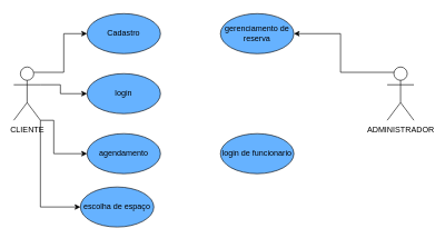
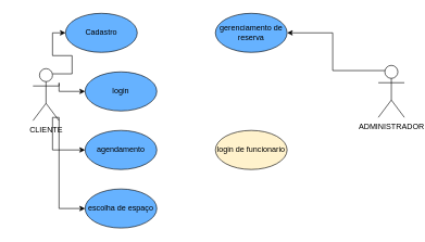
- <mxCell id="7" value="&lt;div&gt;Cadastro&lt;/div&gt;" style="ellipse;whiteSpace=wrap;html=1;labelBackgroundColor=none;fillColor=#66B2FF;" vertex="1" parent="1"><mxGeometry x="130" y="20" width="110" height="60" as="geometry" /></mxCell>
+ <mxCell id="7" value="&lt;div&gt;Cadastro&lt;/div&gt;" style="ellipse;whiteSpace=wrap;html=1;labelBackgroundColor=none;fillColor=#66B2FF;" vertex="1" parent="1"><mxGeometry x="100" y="20" width="110" height="60" as="geometry" /></mxCell>
- <mxCell id="6" value="&lt;div&gt;CLIENTE&lt;/div&gt;" style="shape=umlActor;verticalLabelPosition=bottom;verticalAlign=top;html=1;outlineConnect=0;" vertex="1" parent="1"><mxGeometry x="20" y="100" width="40" height="80" as="geometry" /></mxCell>
+ <mxCell id="6" value="&lt;div&gt;CLIENTE&lt;/div&gt;" style="shape=umlActor;verticalLabelPosition=bottom;verticalAlign=top;html=1;outlineConnect=0;" vertex="1" parent="1"><mxGeometry x="50" y="105" width="40" height="80" as="geometry" /></mxCell>
- <mxCell id="13" value="login de funcionario" style="ellipse;whiteSpace=wrap;html=1;labelBackgroundColor=none;fillColor=#66B2FF;" vertex="1" parent="1"><mxGeometry x="330" y="200" width="110" height="60" as="geometry" /></mxCell>
+ <mxCell id="13" value="login de funcionario" style="ellipse;whiteSpace=wrap;html=1;labelBackgroundColor=none;fillColor=#fff2cc;" vertex="1" parent="1"><mxGeometry x="330" y="200" width="110" height="60" as="geometry" /></mxCell>
- <mxCell id="14" value="escolha de espaço" style="ellipse;whiteSpace=wrap;html=1;labelBackgroundColor=none;fillColor=#66B2FF;" vertex="1" parent="1"><mxGeometry x="120" y="280" width="110" height="60" as="geometry" /></mxCell>
+ <mxCell id="14" value="escolha de espaço" style="ellipse;whiteSpace=wrap;html=1;labelBackgroundColor=none;fillColor=#66B2FF;" vertex="1" parent="1"><mxGeometry x="130" y="290" width="110" height="60" as="geometry" /></mxCell>
